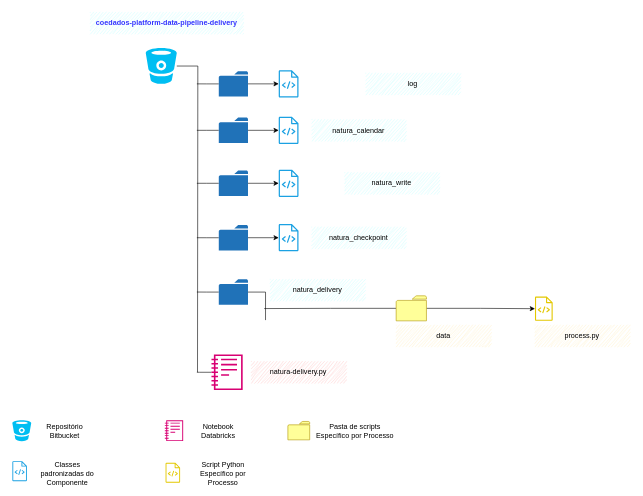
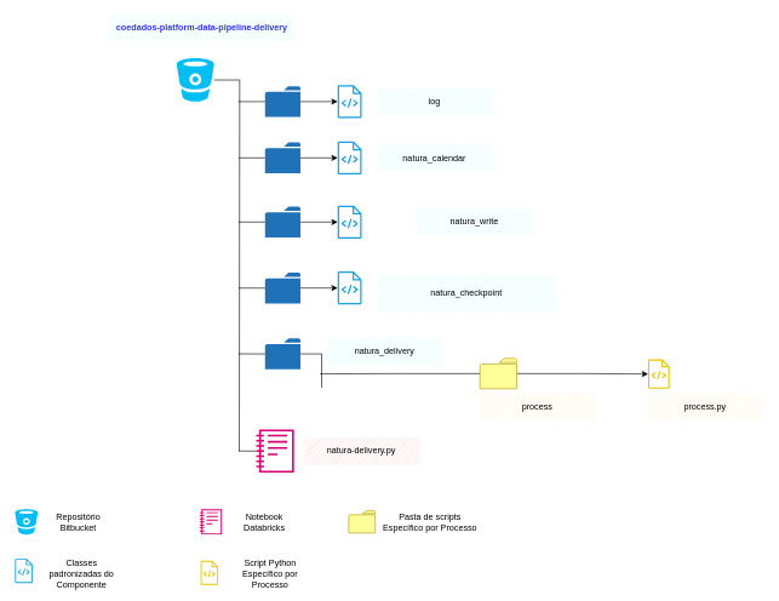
- <mxCell id="56" value="log" style="text;strokeColor=none;align=center;fillColor=#CCFFFF;html=1;verticalAlign=middle;whiteSpace=wrap;rounded=0;sketch=1;curveFitting=1;jiggle=2;" vertex="1" parent="15"><mxGeometry x="459.495" y="101.442" width="157.038" height="35.803" as="geometry" /></mxCell>
+ <mxCell id="56" value="log" style="text;strokeColor=none;align=center;fillColor=#CCFFFF;html=1;verticalAlign=middle;whiteSpace=wrap;rounded=0;sketch=1;curveFitting=1;jiggle=2;" vertex="1" parent="15"><mxGeometry x="369.495" y="101.442" width="157.038" height="35.803" as="geometry" /></mxCell>
- <mxCell id="47" value="natura_checkpoint" style="text;strokeColor=none;align=center;fillColor=#CCFFFF;html=1;verticalAlign=middle;whiteSpace=wrap;rounded=0;fontFamily=Helvetica;fontSize=12;fontColor=default;sketch=1;curveFitting=1;jiggle=2;shadow=0;" parent="15" vertex="1"><mxGeometry x="369.495" y="357.953" width="157.038" height="35.803" as="geometry" /></mxCell>
+ <mxCell id="47" value="natura_checkpoint" style="text;strokeColor=none;align=center;fillColor=#CCFFFF;html=1;verticalAlign=middle;whiteSpace=wrap;rounded=0;fontFamily=Helvetica;fontSize=12;fontColor=default;sketch=1;curveFitting=1;jiggle=2;shadow=0;" parent="15" vertex="1"><mxGeometry x="369.495" y="357.953" width="245" height="50" as="geometry" /></mxCell>
- <mxCell id="49" value="data" style="text;strokeColor=none;align=center;fillColor=#FFF2CC;html=1;verticalAlign=middle;whiteSpace=wrap;rounded=0;gradientColor=none;sketch=1;curveFitting=1;jiggle=2;" parent="15" vertex="1"><mxGeometry x="509.997" y="521.643" width="158.304" height="35.803" as="geometry" /></mxCell>
+ <mxCell id="49" value="process" style="text;strokeColor=none;align=center;fillColor=#FFF2CC;html=1;verticalAlign=middle;whiteSpace=wrap;rounded=0;gradientColor=none;sketch=1;curveFitting=1;jiggle=2;" parent="15" vertex="1"><mxGeometry x="509.997" y="521.643" width="158.304" height="35.803" as="geometry" /></mxCell>
